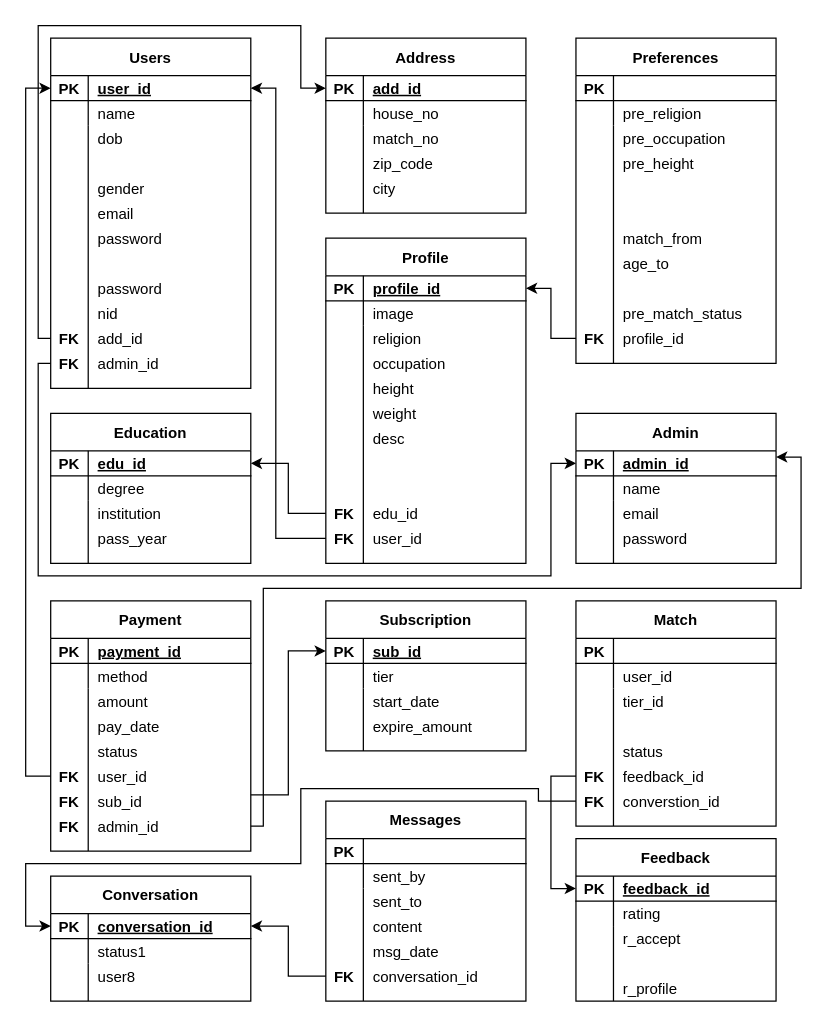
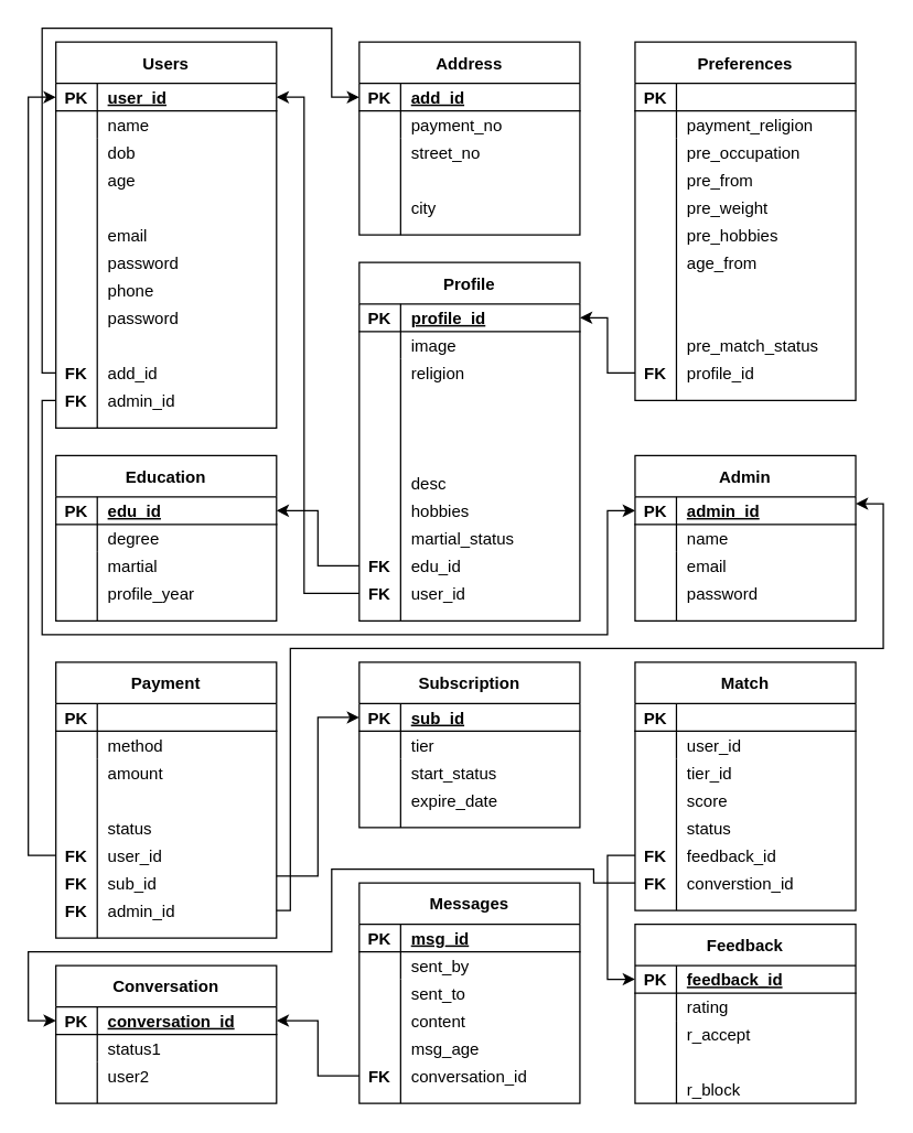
- <mxCell id="30" value="house_no" style="shape=partialRectangle;overflow=hidden;connectable=1;fillColor=none;top=0;left=0;bottom=0;right=0;align=left;spacingLeft=6;movable=1;resizable=1;rotatable=1;deletable=1;editable=1;locked=0;" vertex="1" parent="28"><mxGeometry x="30" width="130" height="20" as="geometry"><mxRectangle width="130" height="20" as="alternateBounds" /></mxGeometry></mxCell>
+ <mxCell id="30" value="payment_no" style="shape=partialRectangle;overflow=hidden;connectable=1;fillColor=none;top=0;left=0;bottom=0;right=0;align=left;spacingLeft=6;movable=1;resizable=1;rotatable=1;deletable=1;editable=1;locked=0;" vertex="1" parent="28"><mxGeometry x="30" width="130" height="20" as="geometry"><mxRectangle width="130" height="20" as="alternateBounds" /></mxGeometry></mxCell>
- <mxCell id="71" value="pre_religion" style="shape=partialRectangle;overflow=hidden;connectable=1;fillColor=none;top=0;left=0;bottom=0;right=0;align=left;spacingLeft=6;movable=1;resizable=1;rotatable=1;deletable=1;editable=1;locked=0;" vertex="1" parent="69"><mxGeometry x="30" width="130" height="20" as="geometry"><mxRectangle width="130" height="20" as="alternateBounds" /></mxGeometry></mxCell>
+ <mxCell id="71" value="payment_religion" style="shape=partialRectangle;overflow=hidden;connectable=1;fillColor=none;top=0;left=0;bottom=0;right=0;align=left;spacingLeft=6;movable=1;resizable=1;rotatable=1;deletable=1;editable=1;locked=0;" vertex="1" parent="69"><mxGeometry x="30" width="130" height="20" as="geometry"><mxRectangle width="130" height="20" as="alternateBounds" /></mxGeometry></mxCell>
- <mxCell id="31" value="match_no" style="shape=partialRectangle;overflow=hidden;connectable=1;fillColor=none;top=0;left=0;bottom=0;right=0;align=left;spacingLeft=6;movable=1;resizable=1;rotatable=1;deletable=1;editable=1;locked=0;" vertex="1" parent="1"><mxGeometry x="290" y="100" width="130" height="20" as="geometry"><mxRectangle width="220" height="30" as="alternateBounds" /></mxGeometry></mxCell>
+ <mxCell id="31" value="street_no" style="shape=partialRectangle;overflow=hidden;connectable=1;fillColor=none;top=0;left=0;bottom=0;right=0;align=left;spacingLeft=6;movable=1;resizable=1;rotatable=1;deletable=1;editable=1;locked=0;" vertex="1" parent="1"><mxGeometry x="290" y="100" width="130" height="20" as="geometry"><mxRectangle width="220" height="30" as="alternateBounds" /></mxGeometry></mxCell>
+ <mxCell id="10" value="age" style="shape=partialRectangle;overflow=hidden;connectable=1;fillColor=none;top=0;left=0;bottom=0;right=0;align=left;spacingLeft=6;movable=1;resizable=1;rotatable=1;deletable=1;editable=1;locked=0;" vertex="1" parent="1"><mxGeometry x="70" y="120" width="130" height="20" as="geometry"><mxRectangle width="220" height="30" as="alternateBounds" /></mxGeometry></mxCell>
- <mxCell id="32" value="zip_code" style="shape=partialRectangle;overflow=hidden;connectable=1;fillColor=none;top=0;left=0;bottom=0;right=0;align=left;spacingLeft=6;movable=1;resizable=1;rotatable=1;deletable=1;editable=1;locked=0;" vertex="1" parent="1"><mxGeometry x="290" y="120" width="130" height="20" as="geometry"><mxRectangle width="220" height="30" as="alternateBounds" /></mxGeometry></mxCell>
- <mxCell id="73" value="pre_height" style="shape=partialRectangle;overflow=hidden;connectable=1;fillColor=none;top=0;left=0;bottom=0;right=0;align=left;spacingLeft=6;movable=1;resizable=1;rotatable=1;deletable=1;editable=1;locked=0;" vertex="1" parent="1"><mxGeometry x="490" y="120" width="130" height="20" as="geometry"><mxRectangle width="220" height="30" as="alternateBounds" /></mxGeometry></mxCell>
+ <mxCell id="73" value="pre_from" style="shape=partialRectangle;overflow=hidden;connectable=1;fillColor=none;top=0;left=0;bottom=0;right=0;align=left;spacingLeft=6;movable=1;resizable=1;rotatable=1;deletable=1;editable=1;locked=0;" vertex="1" parent="1"><mxGeometry x="490" y="120" width="130" height="20" as="geometry"><mxRectangle width="220" height="30" as="alternateBounds" /></mxGeometry></mxCell>
- <mxCell id="11" value="gender" style="shape=partialRectangle;overflow=hidden;connectable=1;fillColor=none;top=0;left=0;bottom=0;right=0;align=left;spacingLeft=6;movable=1;resizable=1;rotatable=1;deletable=1;editable=1;locked=0;" vertex="1" parent="1"><mxGeometry x="70" y="140" width="130" height="20" as="geometry"><mxRectangle width="220" height="30" as="alternateBounds" /></mxGeometry></mxCell>
+ <mxCell id="74" value="pre_weight" style="shape=partialRectangle;overflow=hidden;connectable=1;fillColor=none;top=0;left=0;bottom=0;right=0;align=left;spacingLeft=6;movable=1;resizable=1;rotatable=1;deletable=1;editable=1;locked=0;" vertex="1" parent="1"><mxGeometry x="490" y="140" width="130" height="20" as="geometry"><mxRectangle width="220" height="30" as="alternateBounds" /></mxGeometry></mxCell>
+ <mxCell id="75" value="pre_hobbies" style="shape=partialRectangle;overflow=hidden;connectable=1;fillColor=none;top=0;left=0;bottom=0;right=0;align=left;spacingLeft=6;movable=1;resizable=1;rotatable=1;deletable=1;editable=1;locked=0;" vertex="1" parent="1"><mxGeometry x="490" y="160" width="130" height="20" as="geometry"><mxRectangle width="220" height="30" as="alternateBounds" /></mxGeometry></mxCell>
- <mxCell id="76" value="match_from" style="shape=partialRectangle;overflow=hidden;connectable=1;fillColor=none;top=0;left=0;bottom=0;right=0;align=left;spacingLeft=6;movable=1;resizable=1;rotatable=1;deletable=1;editable=1;locked=0;" vertex="1" parent="1"><mxGeometry x="490" y="180" width="130" height="20" as="geometry"><mxRectangle width="220" height="30" as="alternateBounds" /></mxGeometry></mxCell>
+ <mxCell id="76" value="age_from" style="shape=partialRectangle;overflow=hidden;connectable=1;fillColor=none;top=0;left=0;bottom=0;right=0;align=left;spacingLeft=6;movable=1;resizable=1;rotatable=1;deletable=1;editable=1;locked=0;" vertex="1" parent="1"><mxGeometry x="490" y="180" width="130" height="20" as="geometry"><mxRectangle width="220" height="30" as="alternateBounds" /></mxGeometry></mxCell>
+ <mxCell id="14" value="phone" style="shape=partialRectangle;overflow=hidden;connectable=1;fillColor=none;top=0;left=0;bottom=0;right=0;align=left;spacingLeft=6;movable=1;resizable=1;rotatable=1;deletable=1;editable=1;locked=0;" vertex="1" parent="1"><mxGeometry x="70" y="200" width="130" height="20" as="geometry"><mxRectangle width="220" height="30" as="alternateBounds" /></mxGeometry></mxCell>
- <mxCell id="77" value="age_to" style="shape=partialRectangle;overflow=hidden;connectable=1;fillColor=none;top=0;left=0;bottom=0;right=0;align=left;spacingLeft=6;movable=1;resizable=1;rotatable=1;deletable=1;editable=1;locked=0;" vertex="1" parent="1"><mxGeometry x="490" y="200" width="130" height="20" as="geometry"><mxRectangle width="220" height="30" as="alternateBounds" /></mxGeometry></mxCell>
- <mxCell id="17" value="nid" style="shape=partialRectangle;overflow=hidden;connectable=1;fillColor=none;top=0;left=0;bottom=0;right=0;align=left;spacingLeft=6;movable=1;resizable=1;rotatable=1;deletable=1;editable=1;locked=0;" vertex="1" parent="1"><mxGeometry x="70" y="240" width="130" height="20" as="geometry"><mxRectangle width="220" height="30" as="alternateBounds" /></mxGeometry></mxCell>
- <mxCell id="43" value="occupation" style="shape=partialRectangle;overflow=hidden;connectable=1;fillColor=none;top=0;left=0;bottom=0;right=0;align=left;spacingLeft=6;movable=1;resizable=1;rotatable=1;deletable=1;editable=1;locked=0;" vertex="1" parent="1"><mxGeometry x="290" y="280" width="130" height="20" as="geometry"><mxRectangle width="220" height="30" as="alternateBounds" /></mxGeometry></mxCell>
- <mxCell id="44" value="height" style="shape=partialRectangle;overflow=hidden;connectable=1;fillColor=none;top=0;left=0;bottom=0;right=0;align=left;spacingLeft=6;movable=1;resizable=1;rotatable=1;deletable=1;editable=1;locked=0;" vertex="1" parent="1"><mxGeometry x="290" y="300" width="130" height="20" as="geometry"><mxRectangle width="220" height="30" as="alternateBounds" /></mxGeometry></mxCell>
- <mxCell id="45" value="weight" style="shape=partialRectangle;overflow=hidden;connectable=1;fillColor=none;top=0;left=0;bottom=0;right=0;align=left;spacingLeft=6;movable=1;resizable=1;rotatable=1;deletable=1;editable=1;locked=0;" vertex="1" parent="1"><mxGeometry x="290" y="320" width="130" height="20" as="geometry"><mxRectangle width="220" height="30" as="alternateBounds" /></mxGeometry></mxCell>
+ <mxCell id="47" value="hobbies" style="shape=partialRectangle;overflow=hidden;connectable=1;fillColor=none;top=0;left=0;bottom=0;right=0;align=left;spacingLeft=6;movable=1;resizable=1;rotatable=1;deletable=1;editable=1;locked=0;" vertex="1" parent="1"><mxGeometry x="290" y="360" width="130" height="20" as="geometry"><mxRectangle width="220" height="30" as="alternateBounds" /></mxGeometry></mxCell>
+ <mxCell id="49" value="martial_status" style="shape=partialRectangle;overflow=hidden;connectable=1;fillColor=none;top=0;left=0;bottom=0;right=0;align=left;spacingLeft=6;movable=1;resizable=1;rotatable=1;deletable=1;editable=1;locked=0;" vertex="1" parent="1"><mxGeometry x="290" y="380" width="130" height="20" as="geometry"><mxRectangle width="220" height="30" as="alternateBounds" /></mxGeometry></mxCell>
- <mxCell id="63" value="institution" style="shape=partialRectangle;overflow=hidden;connectable=1;fillColor=none;top=0;left=0;bottom=0;right=0;align=left;spacingLeft=6;movable=1;resizable=1;rotatable=1;deletable=1;editable=1;locked=0;" vertex="1" parent="1"><mxGeometry x="70" y="400" width="130" height="20" as="geometry"><mxRectangle width="220" height="30" as="alternateBounds" /></mxGeometry></mxCell>
+ <mxCell id="63" value="martial" style="shape=partialRectangle;overflow=hidden;connectable=1;fillColor=none;top=0;left=0;bottom=0;right=0;align=left;spacingLeft=6;movable=1;resizable=1;rotatable=1;deletable=1;editable=1;locked=0;" vertex="1" parent="1"><mxGeometry x="70" y="400" width="130" height="20" as="geometry"><mxRectangle width="220" height="30" as="alternateBounds" /></mxGeometry></mxCell>
- <mxCell id="64" value="pass_year" style="shape=partialRectangle;overflow=hidden;connectable=1;fillColor=none;top=0;left=0;bottom=0;right=0;align=left;spacingLeft=6;movable=1;resizable=1;rotatable=1;deletable=1;editable=1;locked=0;" vertex="1" parent="1"><mxGeometry x="70" y="420" width="130" height="20" as="geometry"><mxRectangle width="220" height="30" as="alternateBounds" /></mxGeometry></mxCell>
+ <mxCell id="64" value="profile_year" style="shape=partialRectangle;overflow=hidden;connectable=1;fillColor=none;top=0;left=0;bottom=0;right=0;align=left;spacingLeft=6;movable=1;resizable=1;rotatable=1;deletable=1;editable=1;locked=0;" vertex="1" parent="1"><mxGeometry x="70" y="420" width="130" height="20" as="geometry"><mxRectangle width="220" height="30" as="alternateBounds" /></mxGeometry></mxCell>
- <mxCell id="96" value="payment_id" style="shape=partialRectangle;overflow=hidden;connectable=1;fillColor=none;top=0;left=0;bottom=0;right=0;align=left;spacingLeft=6;fontStyle=5;movable=1;resizable=1;rotatable=1;deletable=1;editable=1;locked=0;" vertex="1" parent="94"><mxGeometry x="30" width="130" height="20" as="geometry"><mxRectangle width="130" height="20" as="alternateBounds" /></mxGeometry></mxCell>
- <mxCell id="120" value="start_date" style="shape=partialRectangle;overflow=hidden;connectable=1;fillColor=none;top=0;left=0;bottom=0;right=0;align=left;spacingLeft=6;movable=1;resizable=1;rotatable=1;deletable=1;editable=1;locked=0;" vertex="1" parent="1"><mxGeometry x="290" y="550" width="130" height="20" as="geometry"><mxRectangle width="220" height="30" as="alternateBounds" /></mxGeometry></mxCell>
+ <mxCell id="120" value="start_status" style="shape=partialRectangle;overflow=hidden;connectable=1;fillColor=none;top=0;left=0;bottom=0;right=0;align=left;spacingLeft=6;movable=1;resizable=1;rotatable=1;deletable=1;editable=1;locked=0;" vertex="1" parent="1"><mxGeometry x="290" y="550" width="130" height="20" as="geometry"><mxRectangle width="220" height="30" as="alternateBounds" /></mxGeometry></mxCell>
- <mxCell id="101" value="pay_date" style="shape=partialRectangle;overflow=hidden;connectable=1;fillColor=none;top=0;left=0;bottom=0;right=0;align=left;spacingLeft=6;movable=1;resizable=1;rotatable=1;deletable=1;editable=1;locked=0;" vertex="1" parent="1"><mxGeometry x="70" y="570" width="130" height="20" as="geometry"><mxRectangle width="220" height="30" as="alternateBounds" /></mxGeometry></mxCell>
- <mxCell id="121" value="expire_amount" style="shape=partialRectangle;overflow=hidden;connectable=1;fillColor=none;top=0;left=0;bottom=0;right=0;align=left;spacingLeft=6;movable=1;resizable=1;rotatable=1;deletable=1;editable=1;locked=0;" vertex="1" parent="1"><mxGeometry x="290" y="570" width="130" height="20" as="geometry"><mxRectangle width="220" height="30" as="alternateBounds" /></mxGeometry></mxCell>
+ <mxCell id="121" value="expire_date" style="shape=partialRectangle;overflow=hidden;connectable=1;fillColor=none;top=0;left=0;bottom=0;right=0;align=left;spacingLeft=6;movable=1;resizable=1;rotatable=1;deletable=1;editable=1;locked=0;" vertex="1" parent="1"><mxGeometry x="290" y="570" width="130" height="20" as="geometry"><mxRectangle width="220" height="30" as="alternateBounds" /></mxGeometry></mxCell>
+ <mxCell id="153" value="score" style="shape=partialRectangle;overflow=hidden;connectable=1;fillColor=none;top=0;left=0;bottom=0;right=0;align=left;spacingLeft=6;movable=1;resizable=1;rotatable=1;deletable=1;editable=1;locked=0;" vertex="1" parent="1"><mxGeometry x="490" y="570" width="130" height="20" as="geometry"><mxRectangle width="220" height="30" as="alternateBounds" /></mxGeometry></mxCell>
+ <mxCell id="135" value="msg_id" style="shape=partialRectangle;overflow=hidden;connectable=1;fillColor=none;top=0;left=0;bottom=0;right=0;align=left;spacingLeft=6;fontStyle=5;movable=1;resizable=1;rotatable=1;deletable=1;editable=1;locked=0;" vertex="1" parent="133"><mxGeometry x="30" width="130" height="20" as="geometry"><mxRectangle width="130" height="20" as="alternateBounds" /></mxGeometry></mxCell>
- <mxCell id="141" value="msg_date" style="shape=partialRectangle;overflow=hidden;connectable=1;fillColor=none;top=0;left=0;bottom=0;right=0;align=left;spacingLeft=6;movable=1;resizable=1;rotatable=1;deletable=1;editable=1;locked=0;" vertex="1" parent="1"><mxGeometry x="290" y="750" width="130" height="20" as="geometry"><mxRectangle width="220" height="30" as="alternateBounds" /></mxGeometry></mxCell>
+ <mxCell id="141" value="msg_age" style="shape=partialRectangle;overflow=hidden;connectable=1;fillColor=none;top=0;left=0;bottom=0;right=0;align=left;spacingLeft=6;movable=1;resizable=1;rotatable=1;deletable=1;editable=1;locked=0;" vertex="1" parent="1"><mxGeometry x="290" y="750" width="130" height="20" as="geometry"><mxRectangle width="220" height="30" as="alternateBounds" /></mxGeometry></mxCell>
- <mxCell id="130" value="user8" style="shape=partialRectangle;overflow=hidden;connectable=1;fillColor=none;top=0;left=0;bottom=0;right=0;align=left;spacingLeft=6;movable=1;resizable=1;rotatable=1;deletable=1;editable=1;locked=0;" vertex="1" parent="1"><mxGeometry x="70" y="770" width="130" height="20" as="geometry"><mxRectangle width="220" height="30" as="alternateBounds" /></mxGeometry></mxCell>
+ <mxCell id="130" value="user2" style="shape=partialRectangle;overflow=hidden;connectable=1;fillColor=none;top=0;left=0;bottom=0;right=0;align=left;spacingLeft=6;movable=1;resizable=1;rotatable=1;deletable=1;editable=1;locked=0;" vertex="1" parent="1"><mxGeometry x="70" y="770" width="130" height="20" as="geometry"><mxRectangle width="220" height="30" as="alternateBounds" /></mxGeometry></mxCell>
- <mxCell id="170" value="r_profile" style="shape=partialRectangle;overflow=hidden;connectable=1;fillColor=none;top=0;left=0;bottom=0;right=0;align=left;spacingLeft=6;movable=1;resizable=1;rotatable=1;deletable=1;editable=1;locked=0;" vertex="1" parent="1"><mxGeometry x="490" y="780" width="130" height="20" as="geometry"><mxRectangle width="220" height="30" as="alternateBounds" /></mxGeometry></mxCell>
+ <mxCell id="170" value="r_block" style="shape=partialRectangle;overflow=hidden;connectable=1;fillColor=none;top=0;left=0;bottom=0;right=0;align=left;spacingLeft=6;movable=1;resizable=1;rotatable=1;deletable=1;editable=1;locked=0;" vertex="1" parent="1"><mxGeometry x="490" y="780" width="130" height="20" as="geometry"><mxRectangle width="220" height="30" as="alternateBounds" /></mxGeometry></mxCell>
